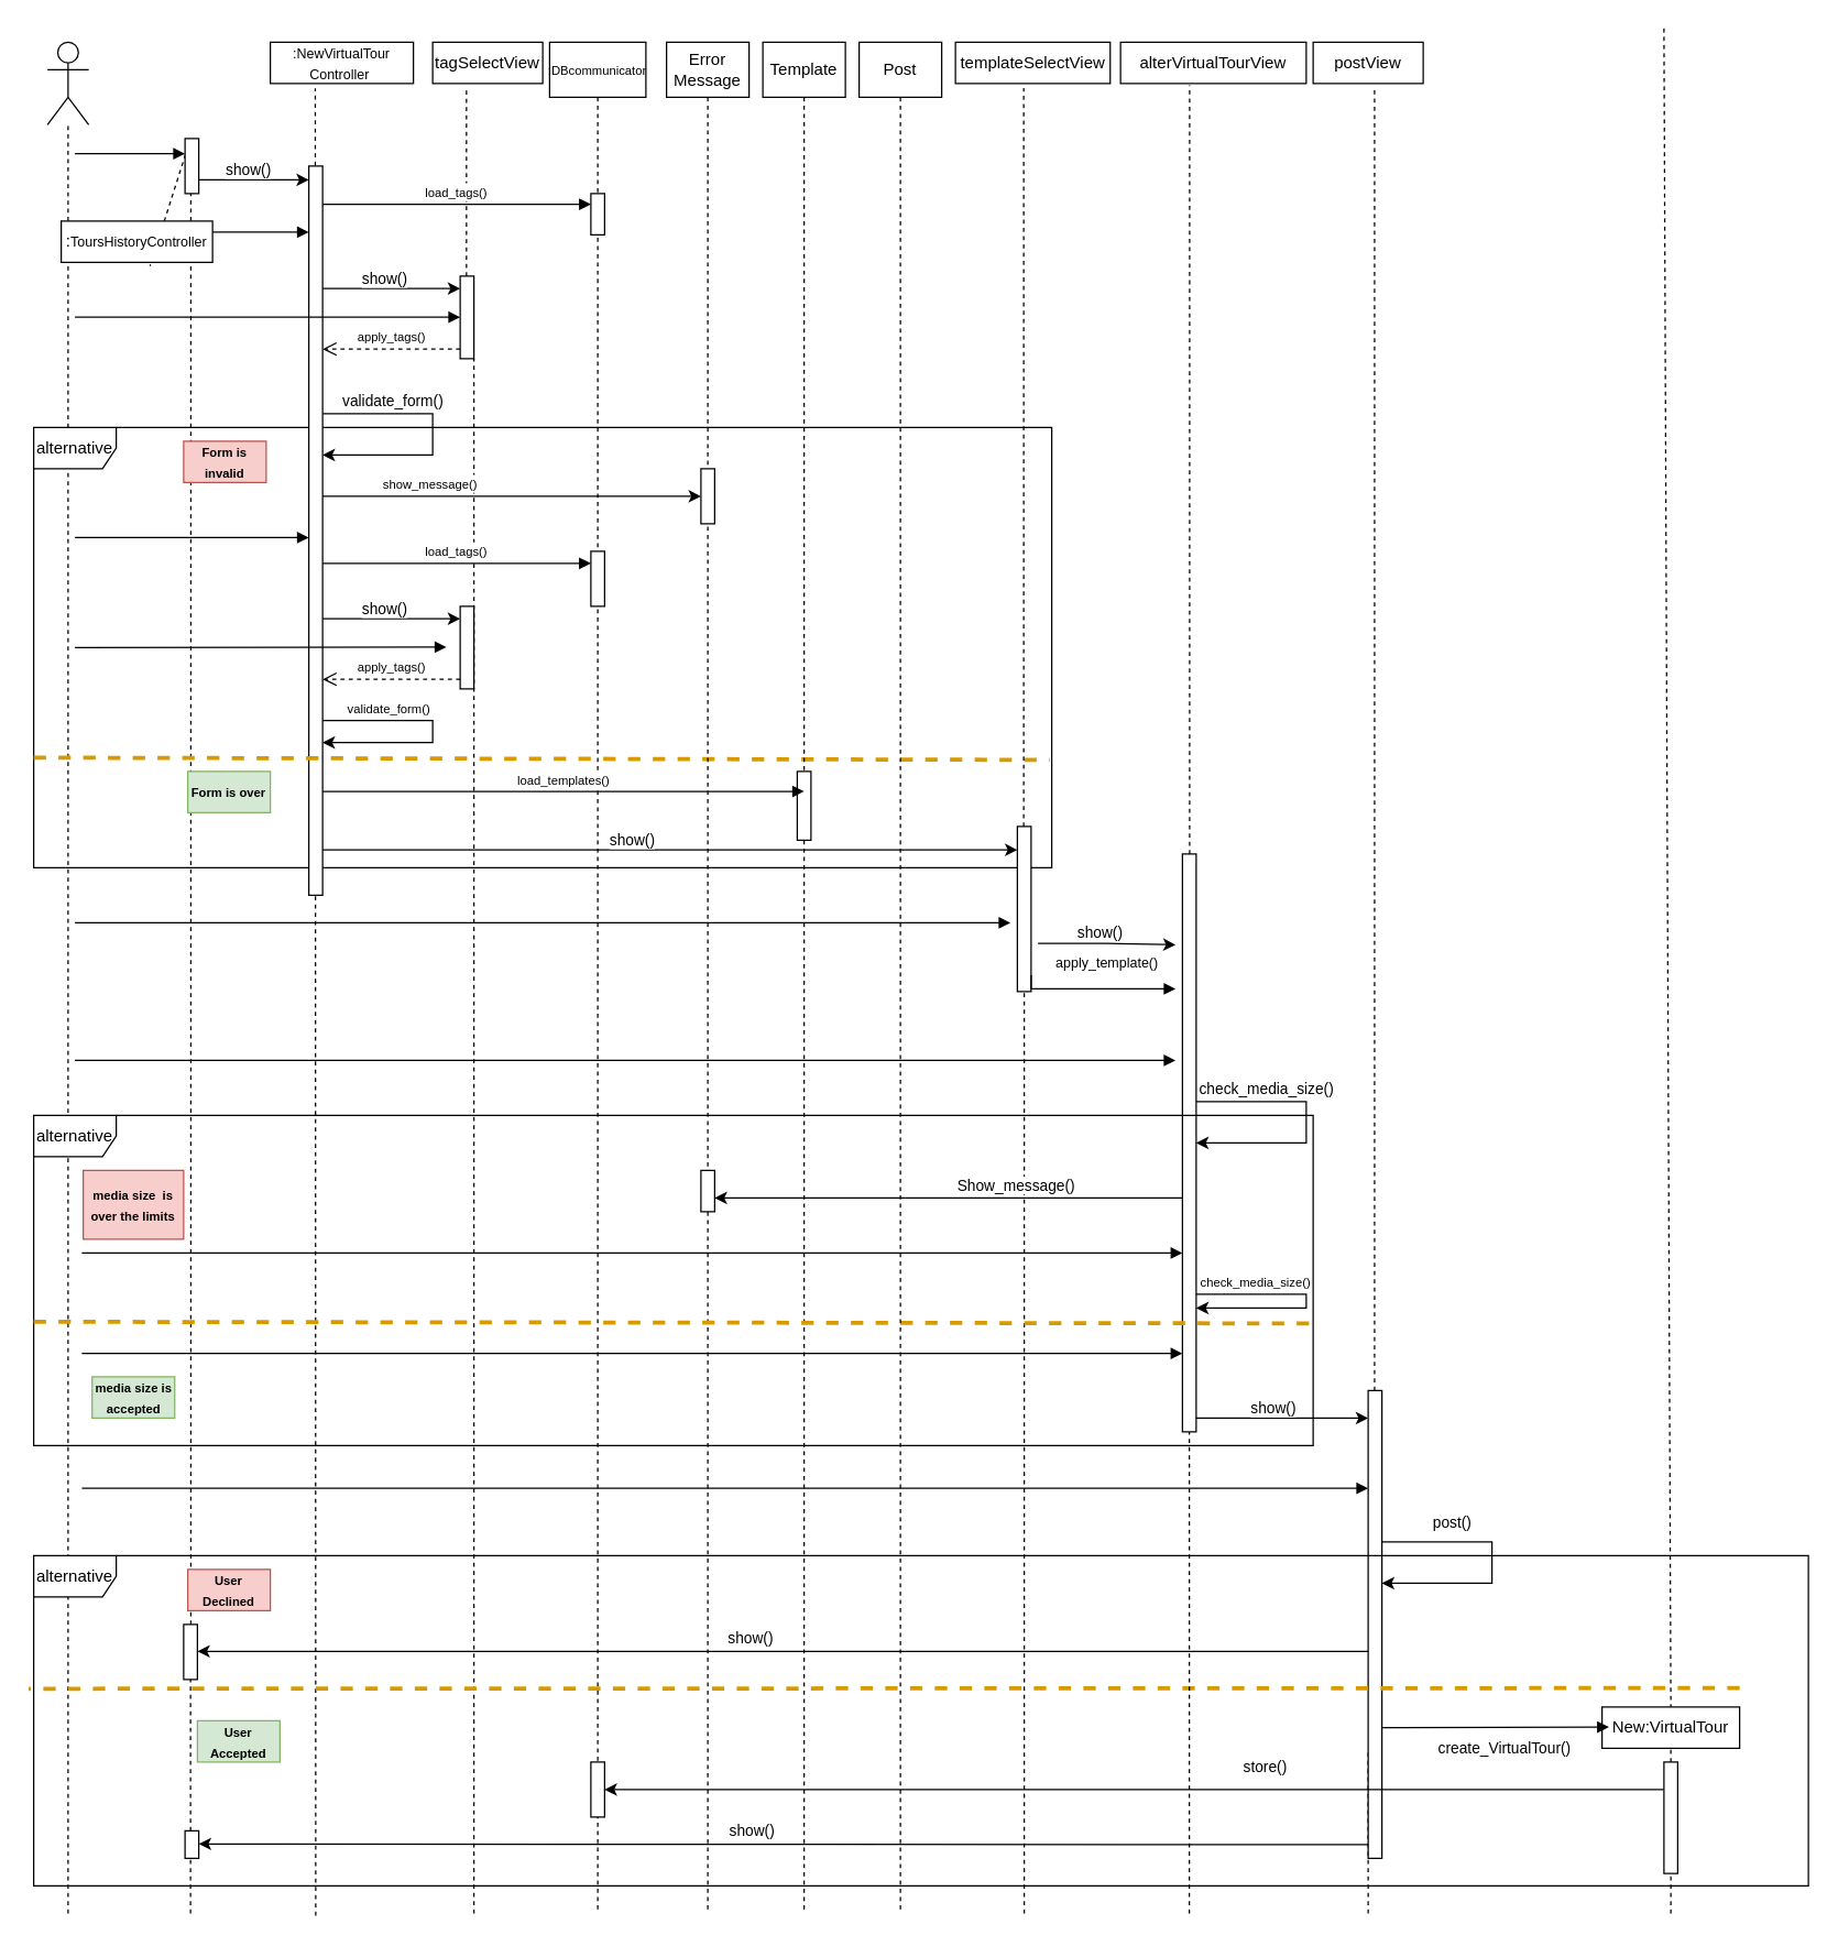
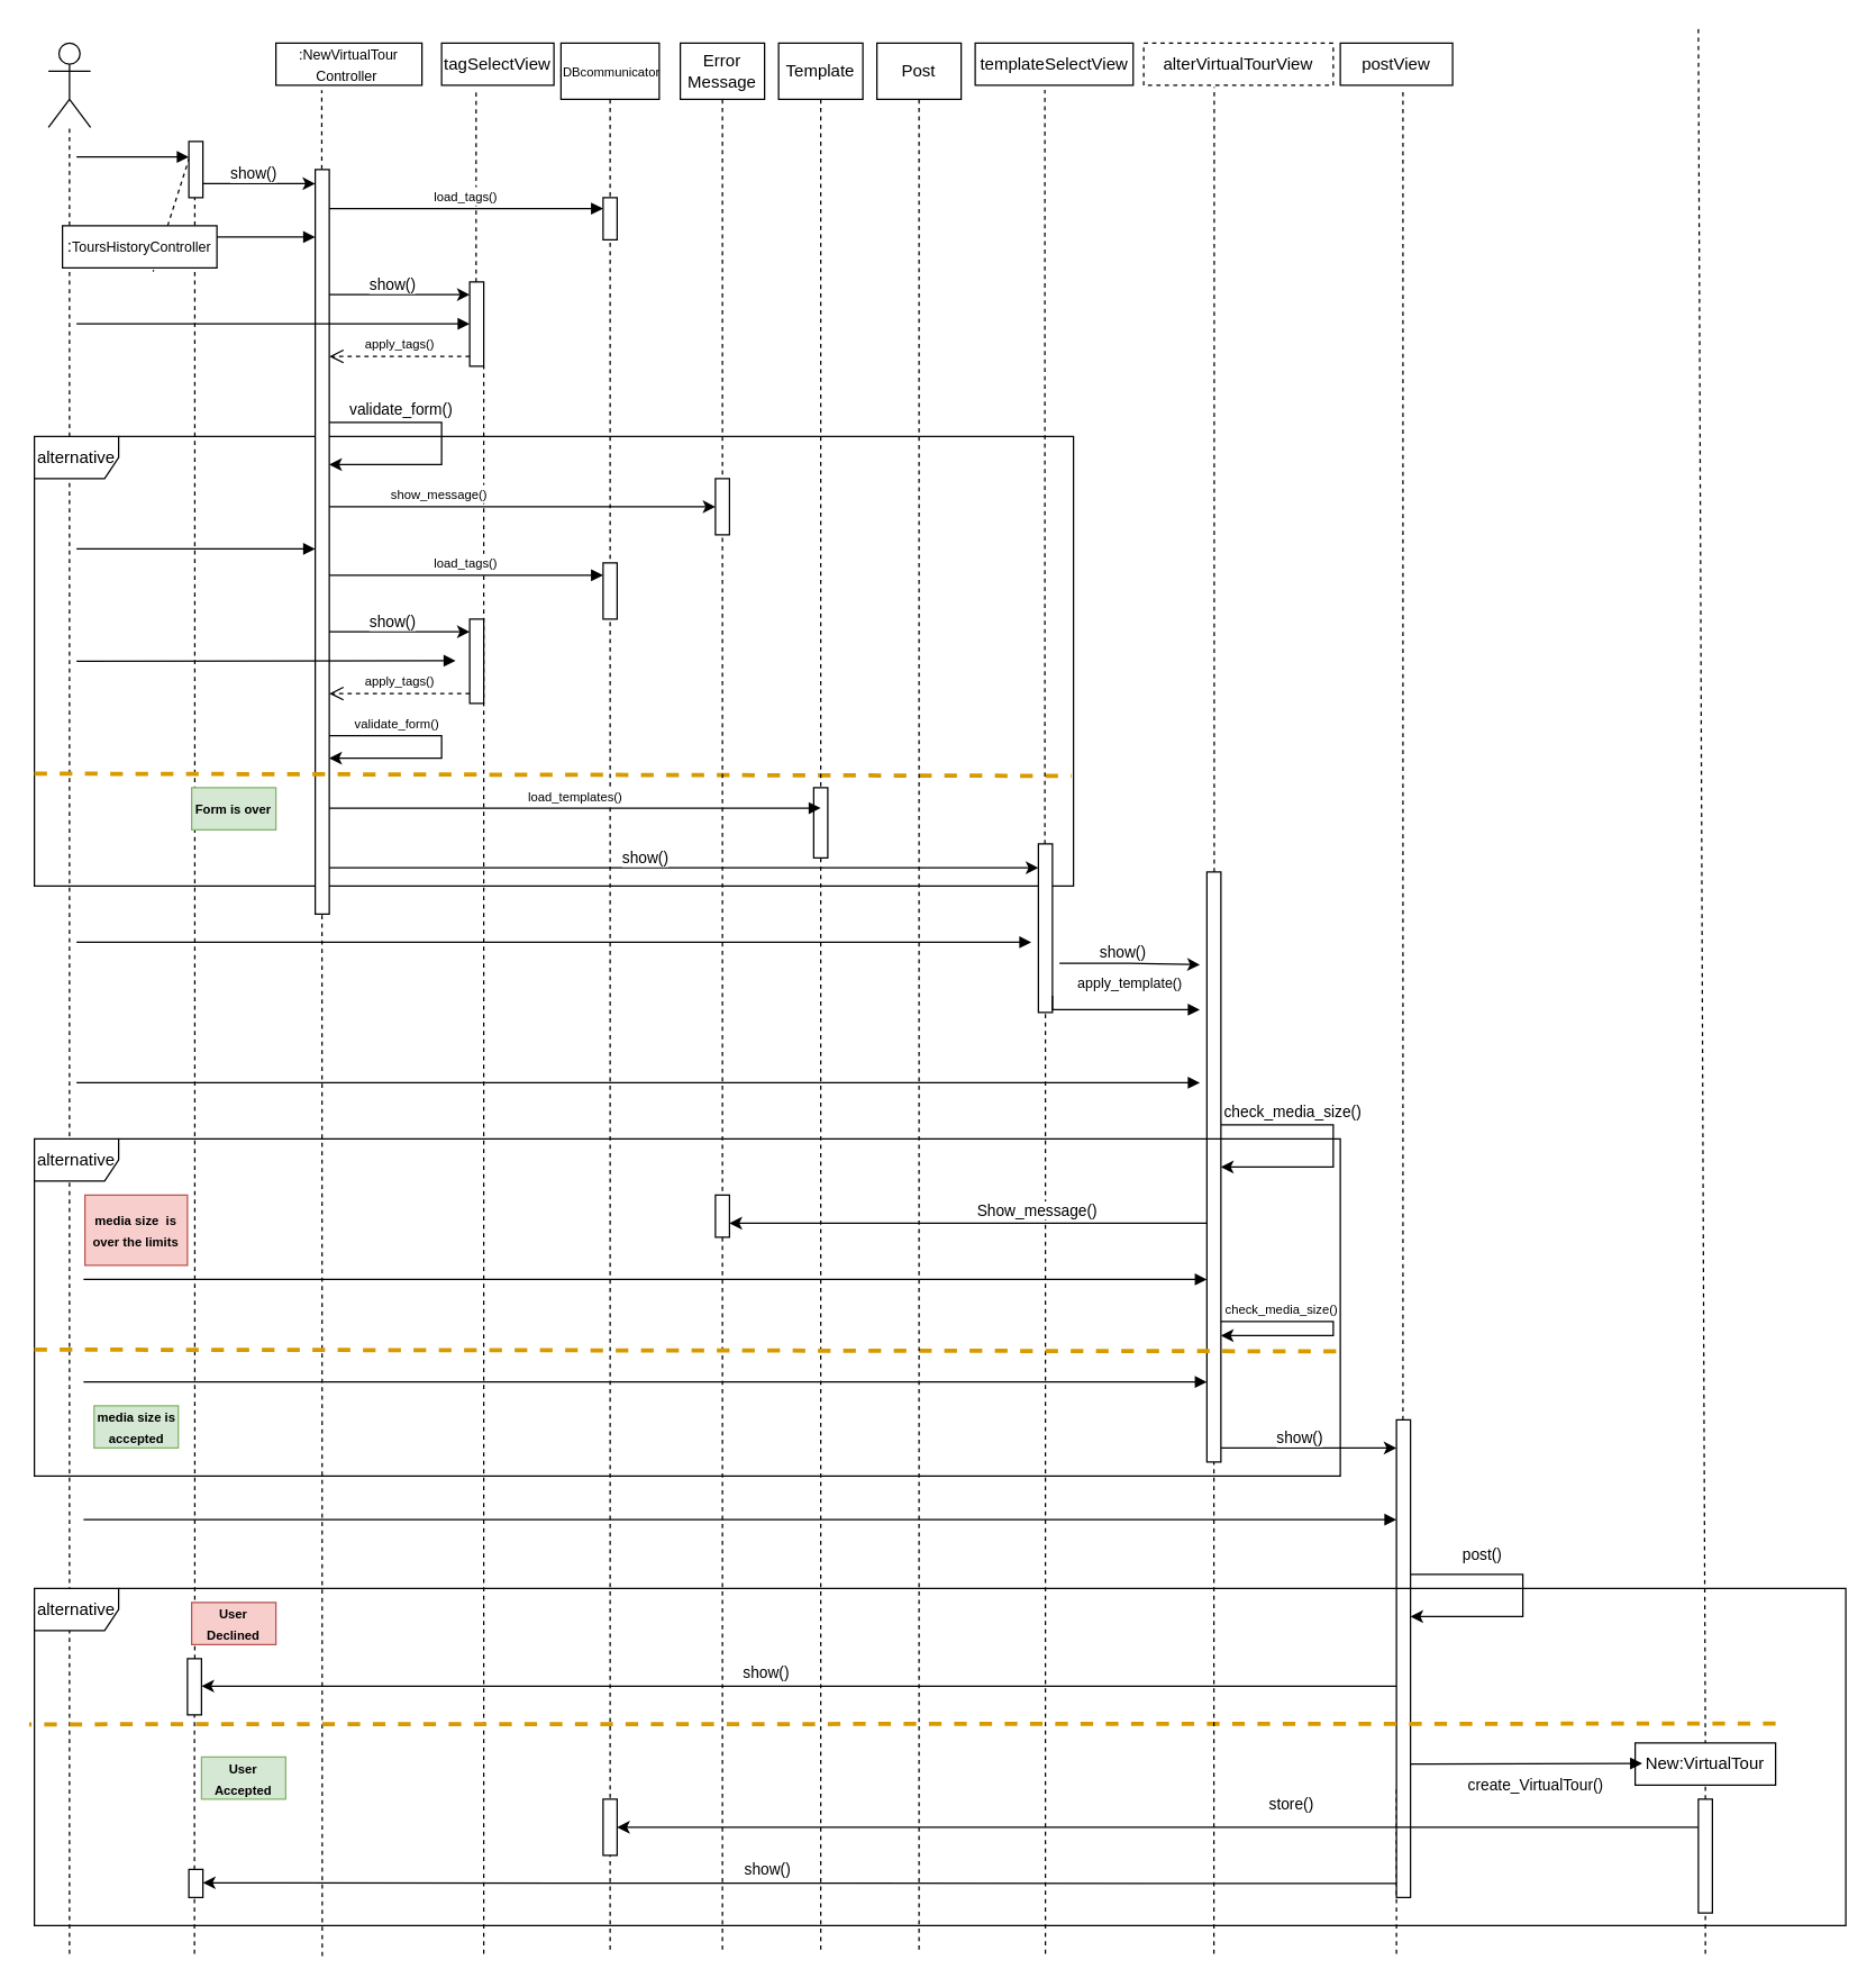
- <mxCell id="106" value="alterVirtualTourView" style="rounded=0;whiteSpace=wrap;html=1;" parent="1" vertex="1"><mxGeometry x="814" y="30" width="135" height="30" as="geometry" /></mxCell>
+ <mxCell id="106" value="alterVirtualTourView" style="rounded=0;whiteSpace=wrap;html=1;dashed=1;" parent="1" vertex="1"><mxGeometry x="814" y="30" width="135" height="30" as="geometry" /></mxCell>
- <mxCell id="42" value="&lt;font style=&quot;font-size: 9px;&quot;&gt;&lt;b&gt;Form is invalid&lt;/b&gt;&lt;/font&gt;" style="text;html=1;strokeColor=#b85450;fillColor=#f8cecc;align=center;verticalAlign=middle;whiteSpace=wrap;rounded=0;" parent="1" vertex="1"><mxGeometry x="133" y="320" width="60" height="30" as="geometry" /></mxCell>
